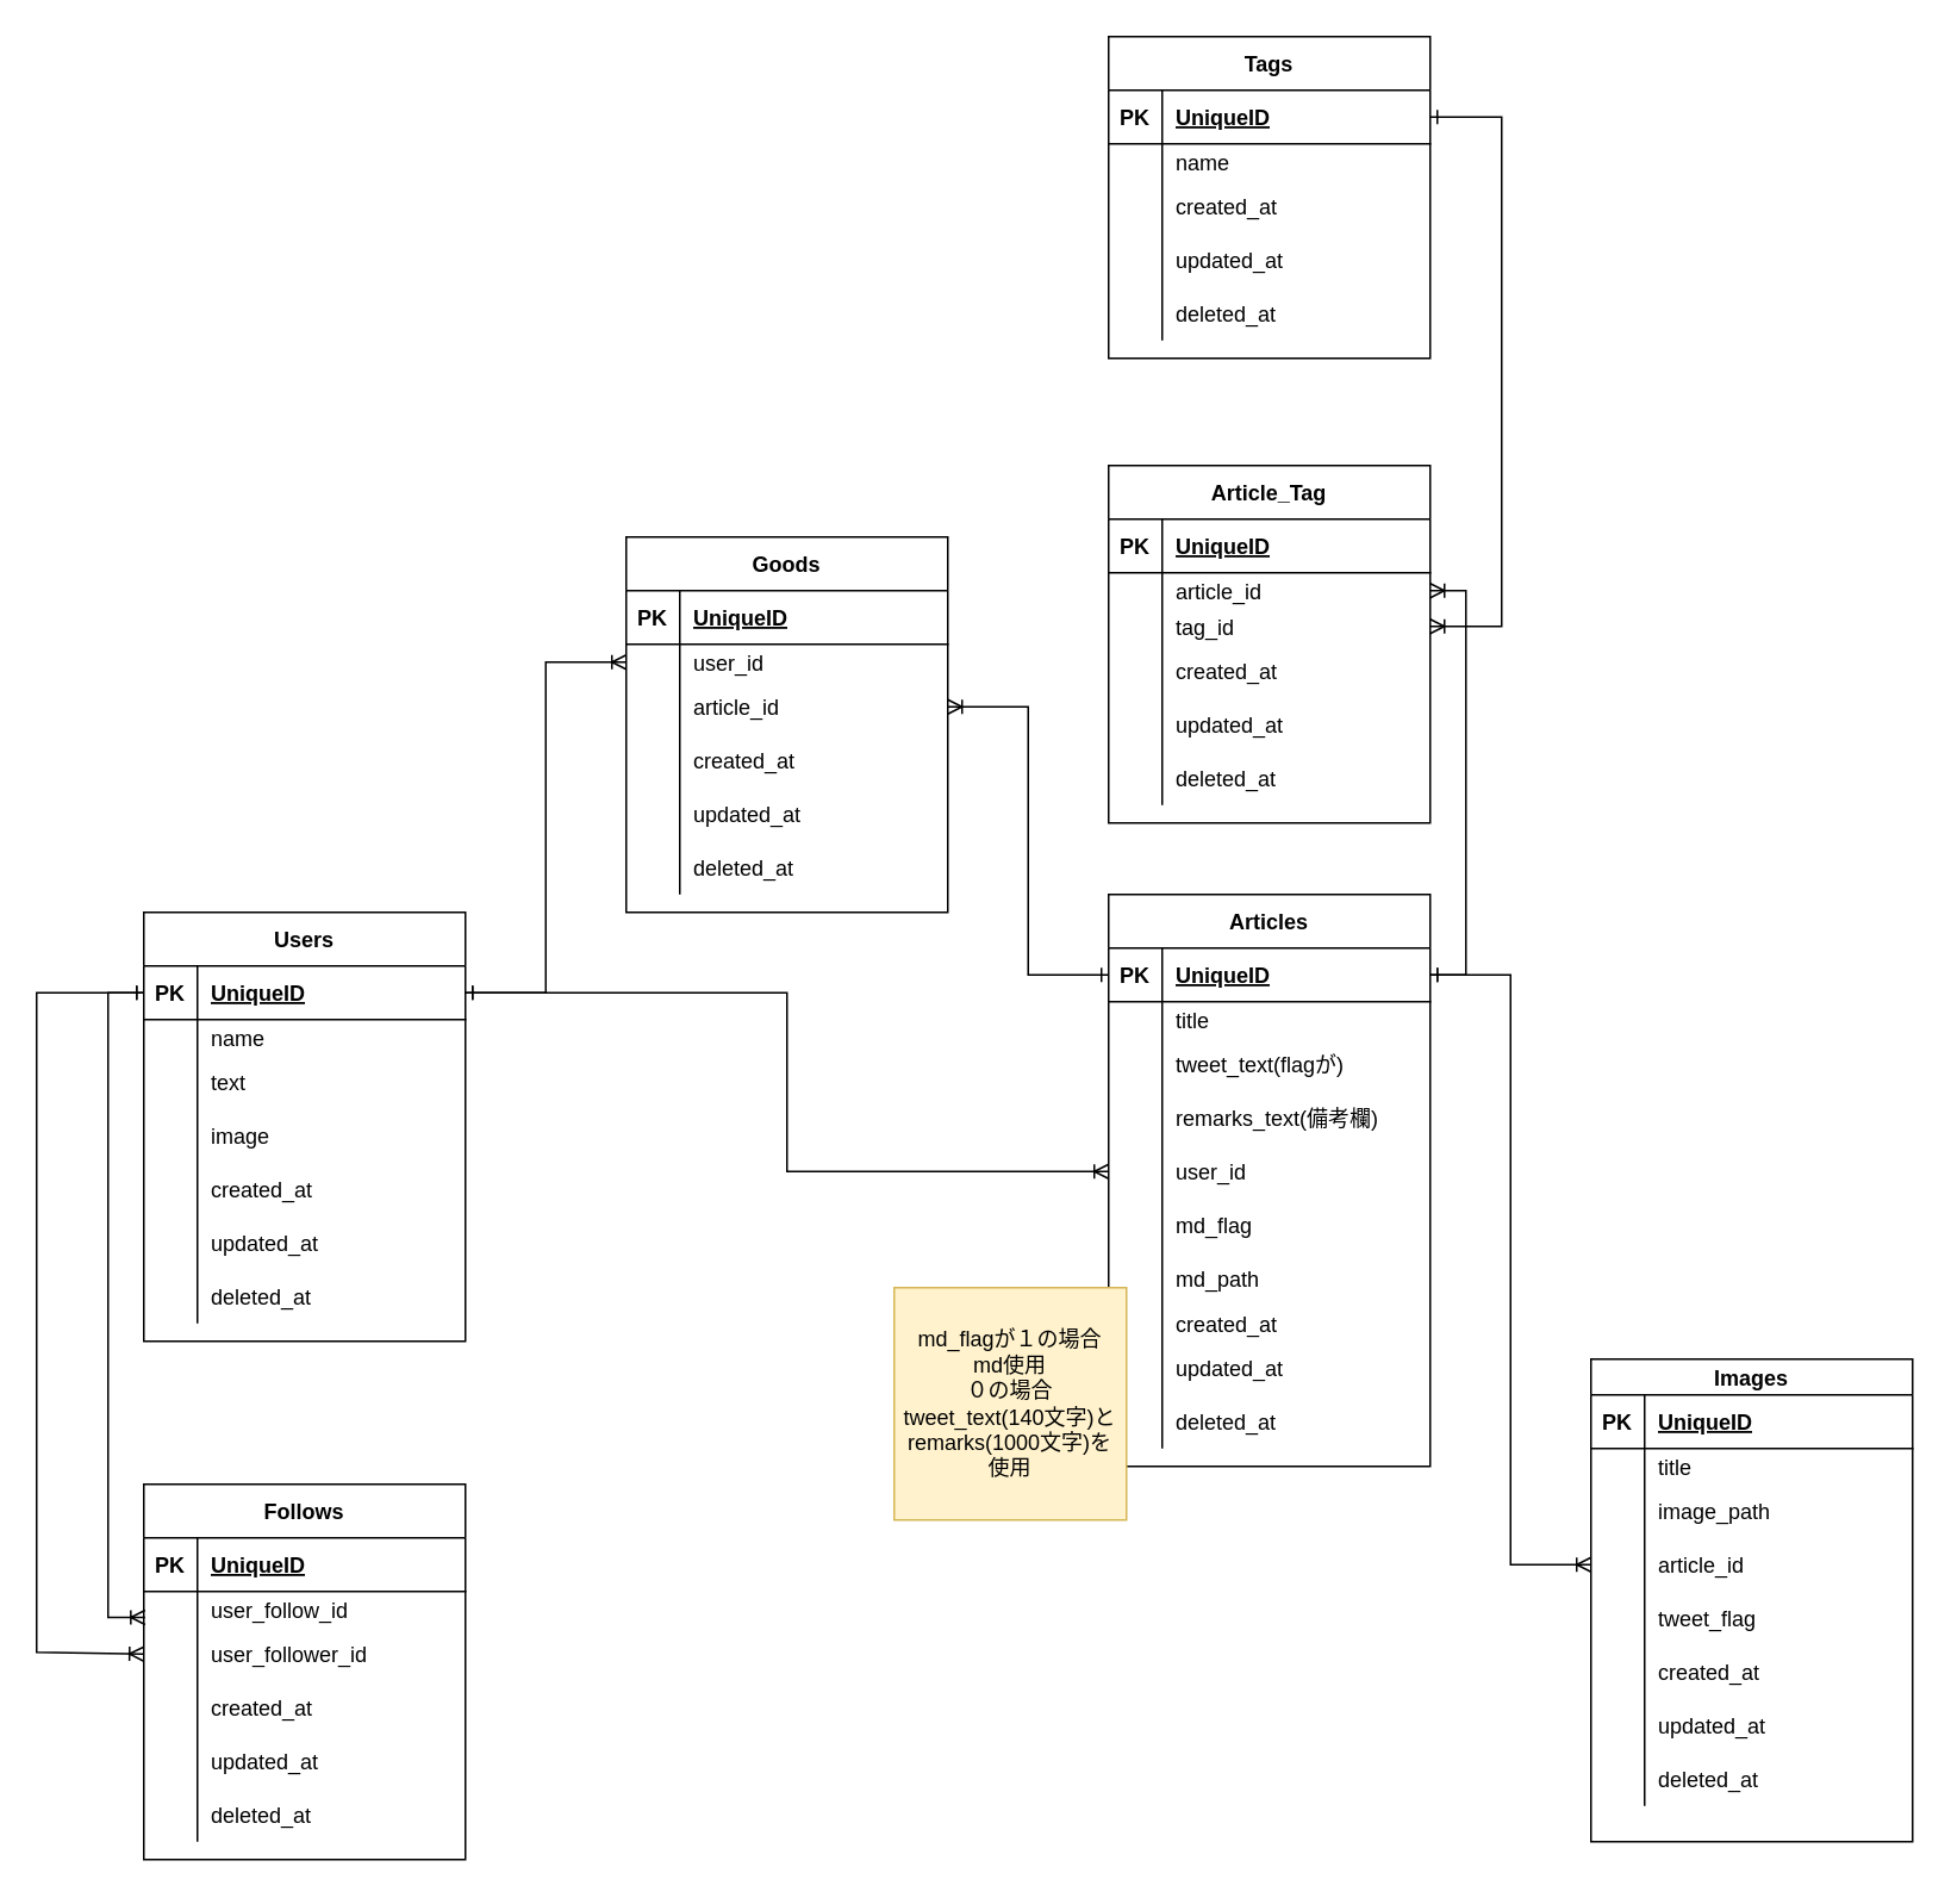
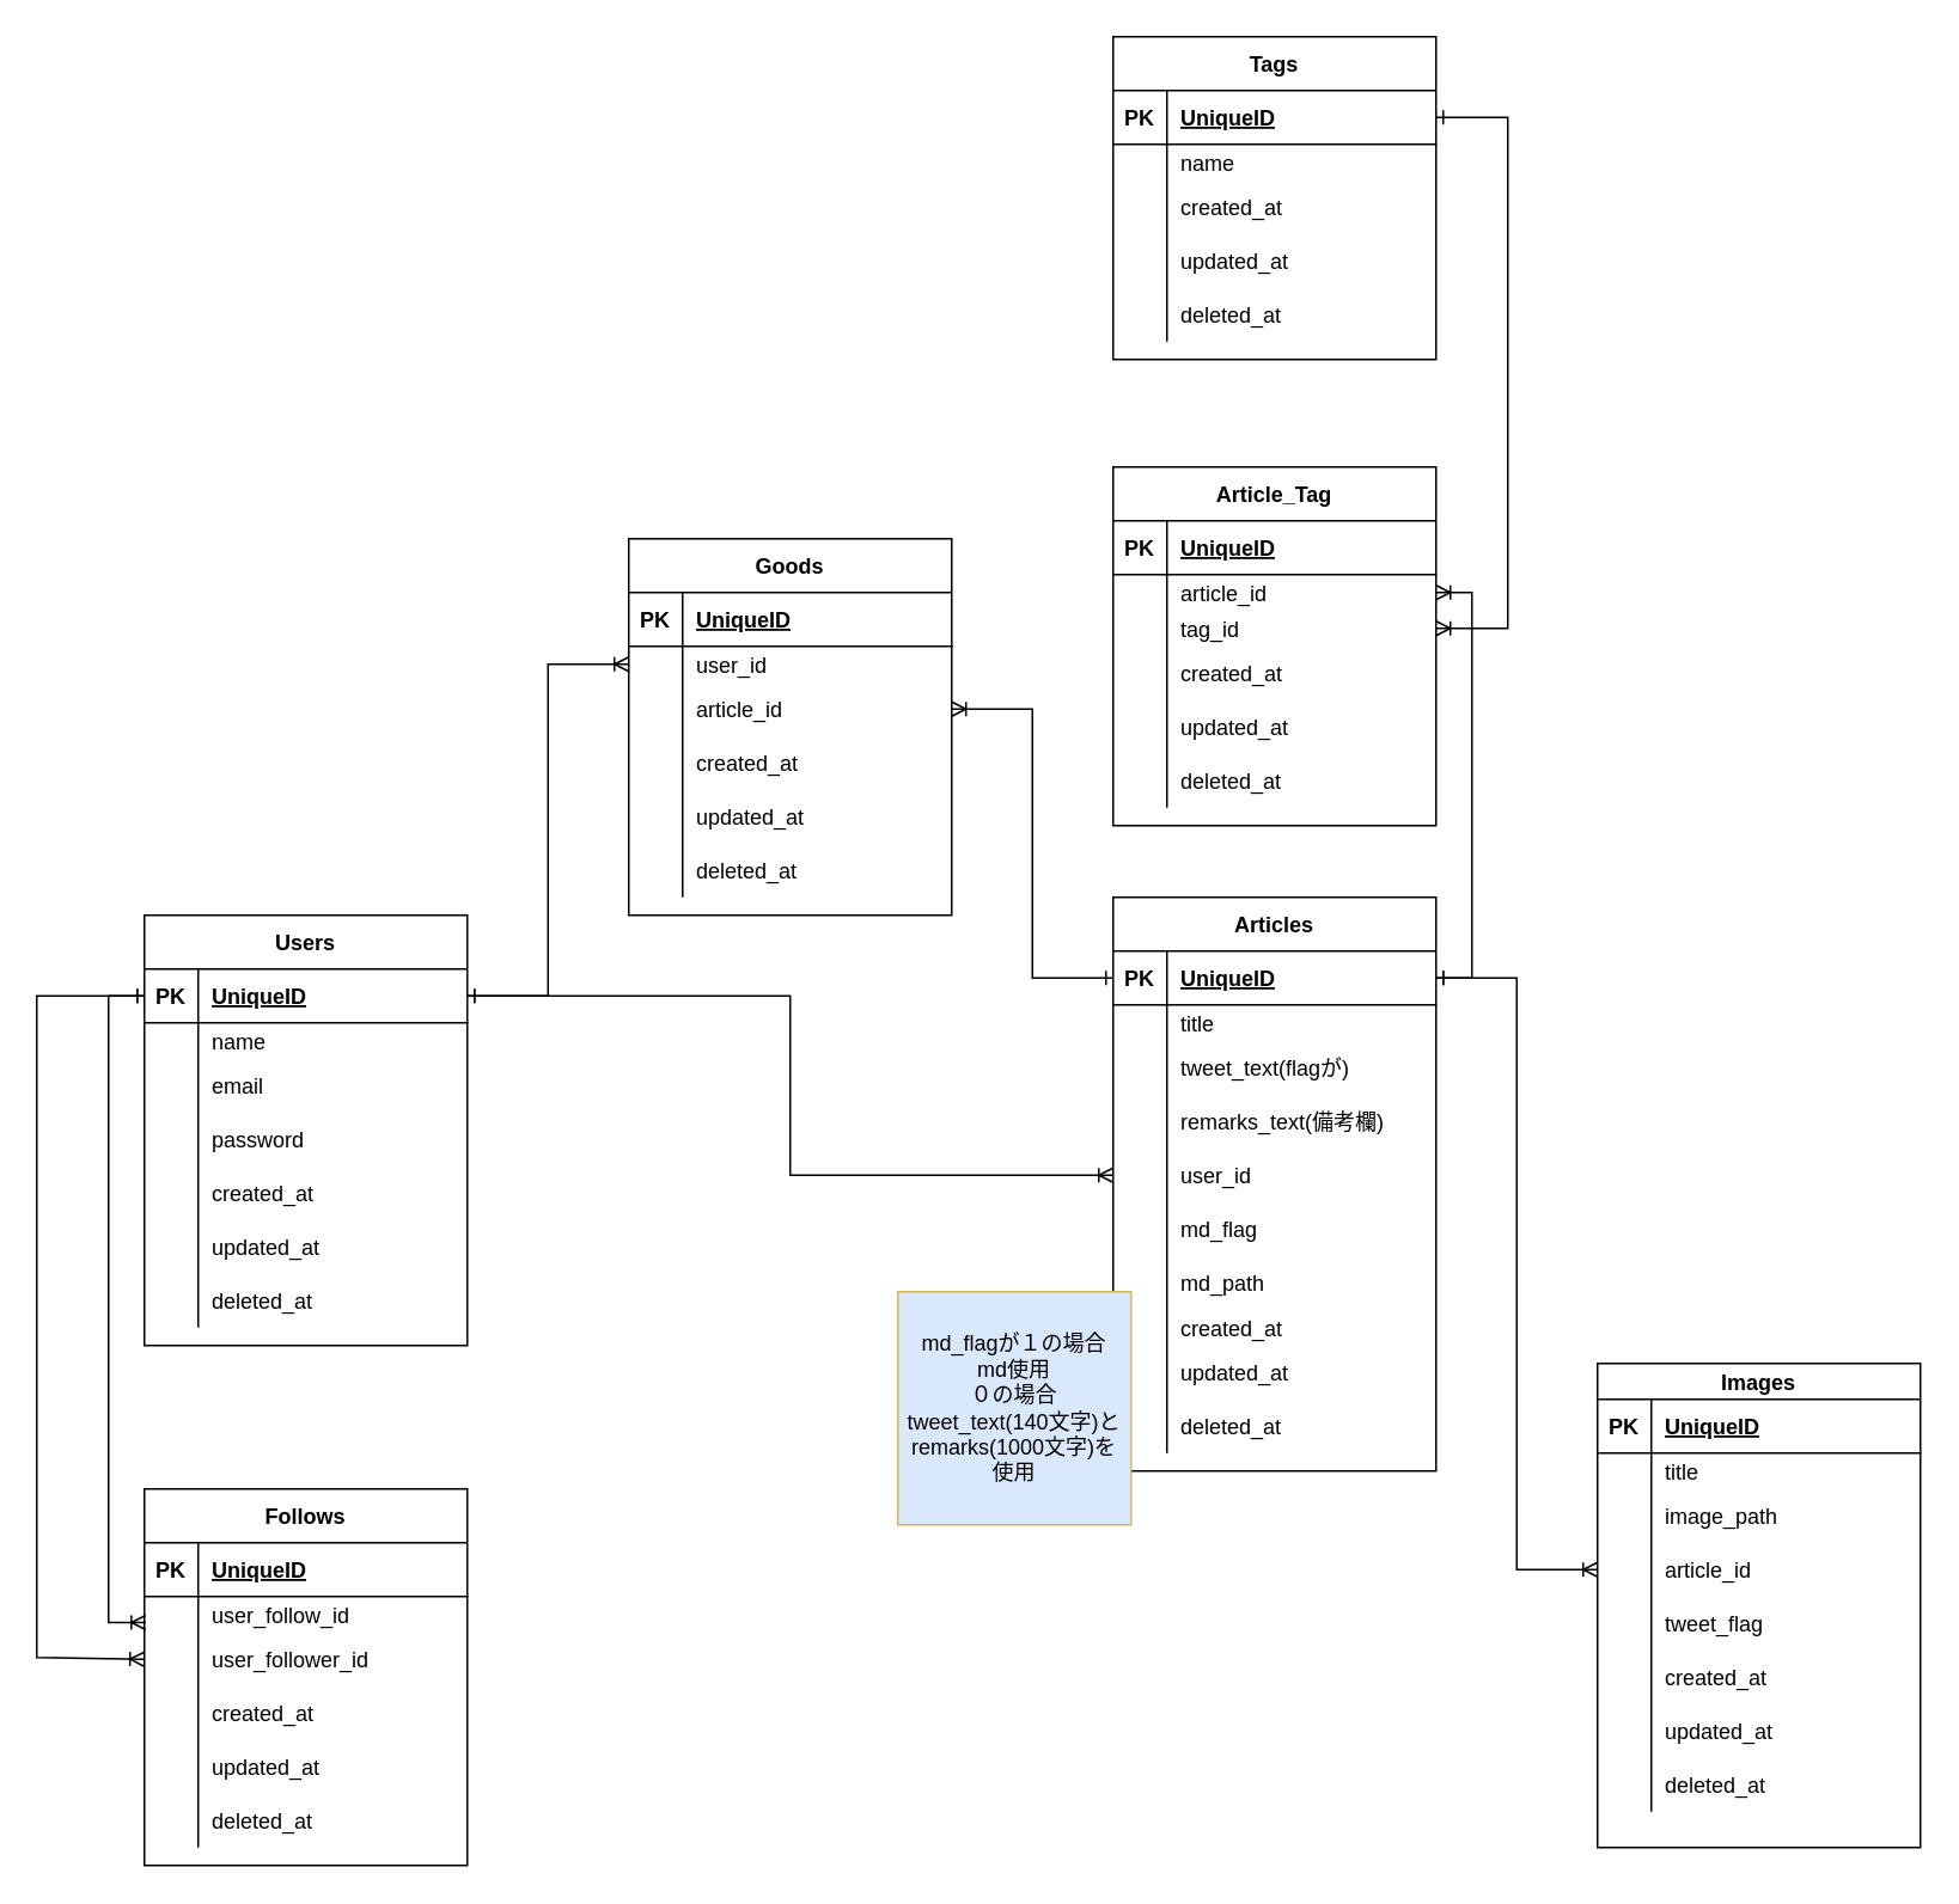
- <mxCell id="11" value="text" style="shape=partialRectangle;connectable=0;fillColor=none;top=0;left=0;bottom=0;right=0;align=left;spacingLeft=6;overflow=hidden;" vertex="1" parent="9"><mxGeometry x="30" width="150" height="30" as="geometry"><mxRectangle width="150" height="30" as="alternateBounds" /></mxGeometry></mxCell>
+ <mxCell id="11" value="email" style="shape=partialRectangle;connectable=0;fillColor=none;top=0;left=0;bottom=0;right=0;align=left;spacingLeft=6;overflow=hidden;" vertex="1" parent="9"><mxGeometry x="30" width="150" height="30" as="geometry"><mxRectangle width="150" height="30" as="alternateBounds" /></mxGeometry></mxCell>
- <mxCell id="14" value="image" style="shape=partialRectangle;connectable=0;fillColor=none;top=0;left=0;bottom=0;right=0;align=left;spacingLeft=6;overflow=hidden;" vertex="1" parent="12"><mxGeometry x="30" width="150" height="30" as="geometry"><mxRectangle width="150" height="30" as="alternateBounds" /></mxGeometry></mxCell>
+ <mxCell id="14" value="password" style="shape=partialRectangle;connectable=0;fillColor=none;top=0;left=0;bottom=0;right=0;align=left;spacingLeft=6;overflow=hidden;" vertex="1" parent="12"><mxGeometry x="30" width="150" height="30" as="geometry"><mxRectangle width="150" height="30" as="alternateBounds" /></mxGeometry></mxCell>
- <mxCell id="161" value="md_flagが１の場合&lt;br&gt;md使用&lt;br&gt;０の場合&lt;br&gt;tweet_text(140文字)と&lt;br&gt;remarks(1000文字)を&lt;br&gt;使用" style="whiteSpace=wrap;html=1;aspect=fixed;fillColor=#fff2cc;strokeColor=#d6b656;" vertex="1" parent="1"><mxGeometry x="500" y="720" width="130" height="130" as="geometry" /></mxCell>
+ <mxCell id="161" value="md_flagが１の場合&lt;br&gt;md使用&lt;br&gt;０の場合&lt;br&gt;tweet_text(140文字)と&lt;br&gt;remarks(1000文字)を&lt;br&gt;使用" style="whiteSpace=wrap;html=1;aspect=fixed;fillColor=#dae8fc;strokeColor=#d6b656;" vertex="1" parent="1"><mxGeometry x="500" y="720" width="130" height="130" as="geometry" /></mxCell>
